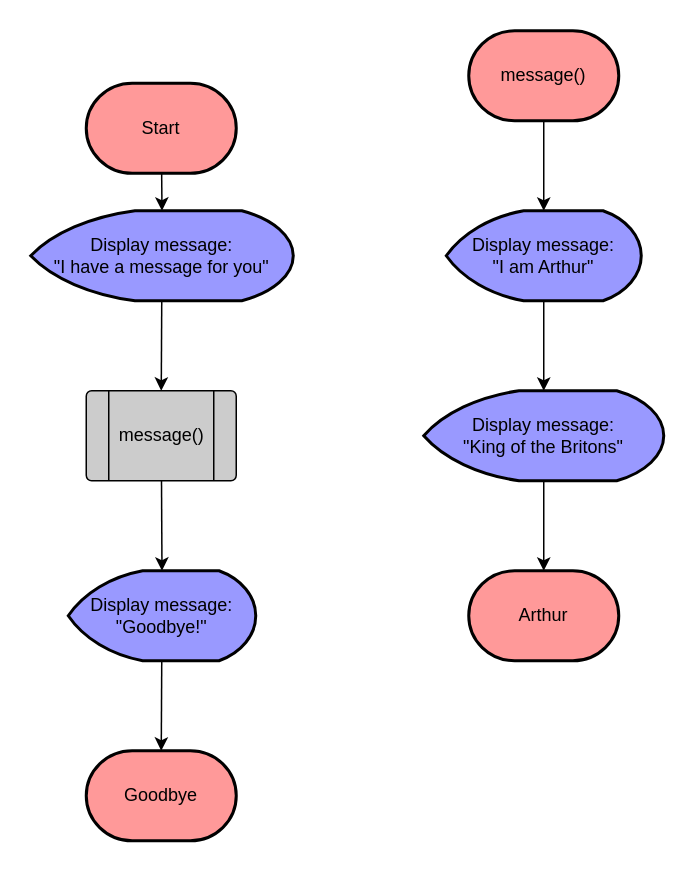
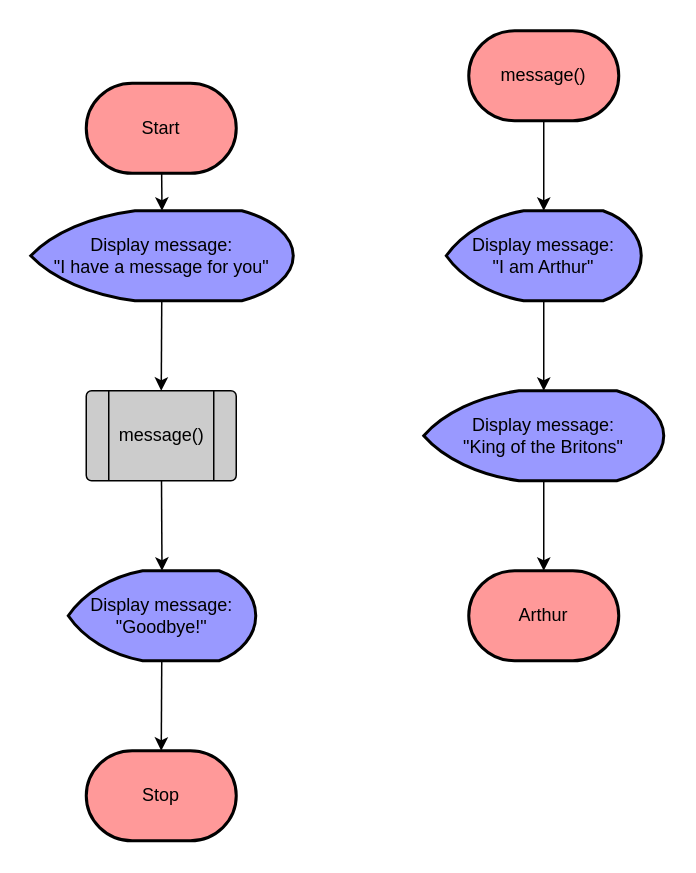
- <mxCell id="8" value="Goodbye" style="strokeWidth=2;html=1;shape=mxgraph.flowchart.terminator;whiteSpace=wrap;fillColor=#FF9999;" vertex="1" parent="1"><mxGeometry x="57" y="500" width="100" height="60" as="geometry" /></mxCell>
+ <mxCell id="8" value="Stop" style="strokeWidth=2;html=1;shape=mxgraph.flowchart.terminator;whiteSpace=wrap;fillColor=#FF9999;" vertex="1" parent="1"><mxGeometry x="57" y="500" width="100" height="60" as="geometry" /></mxCell>
